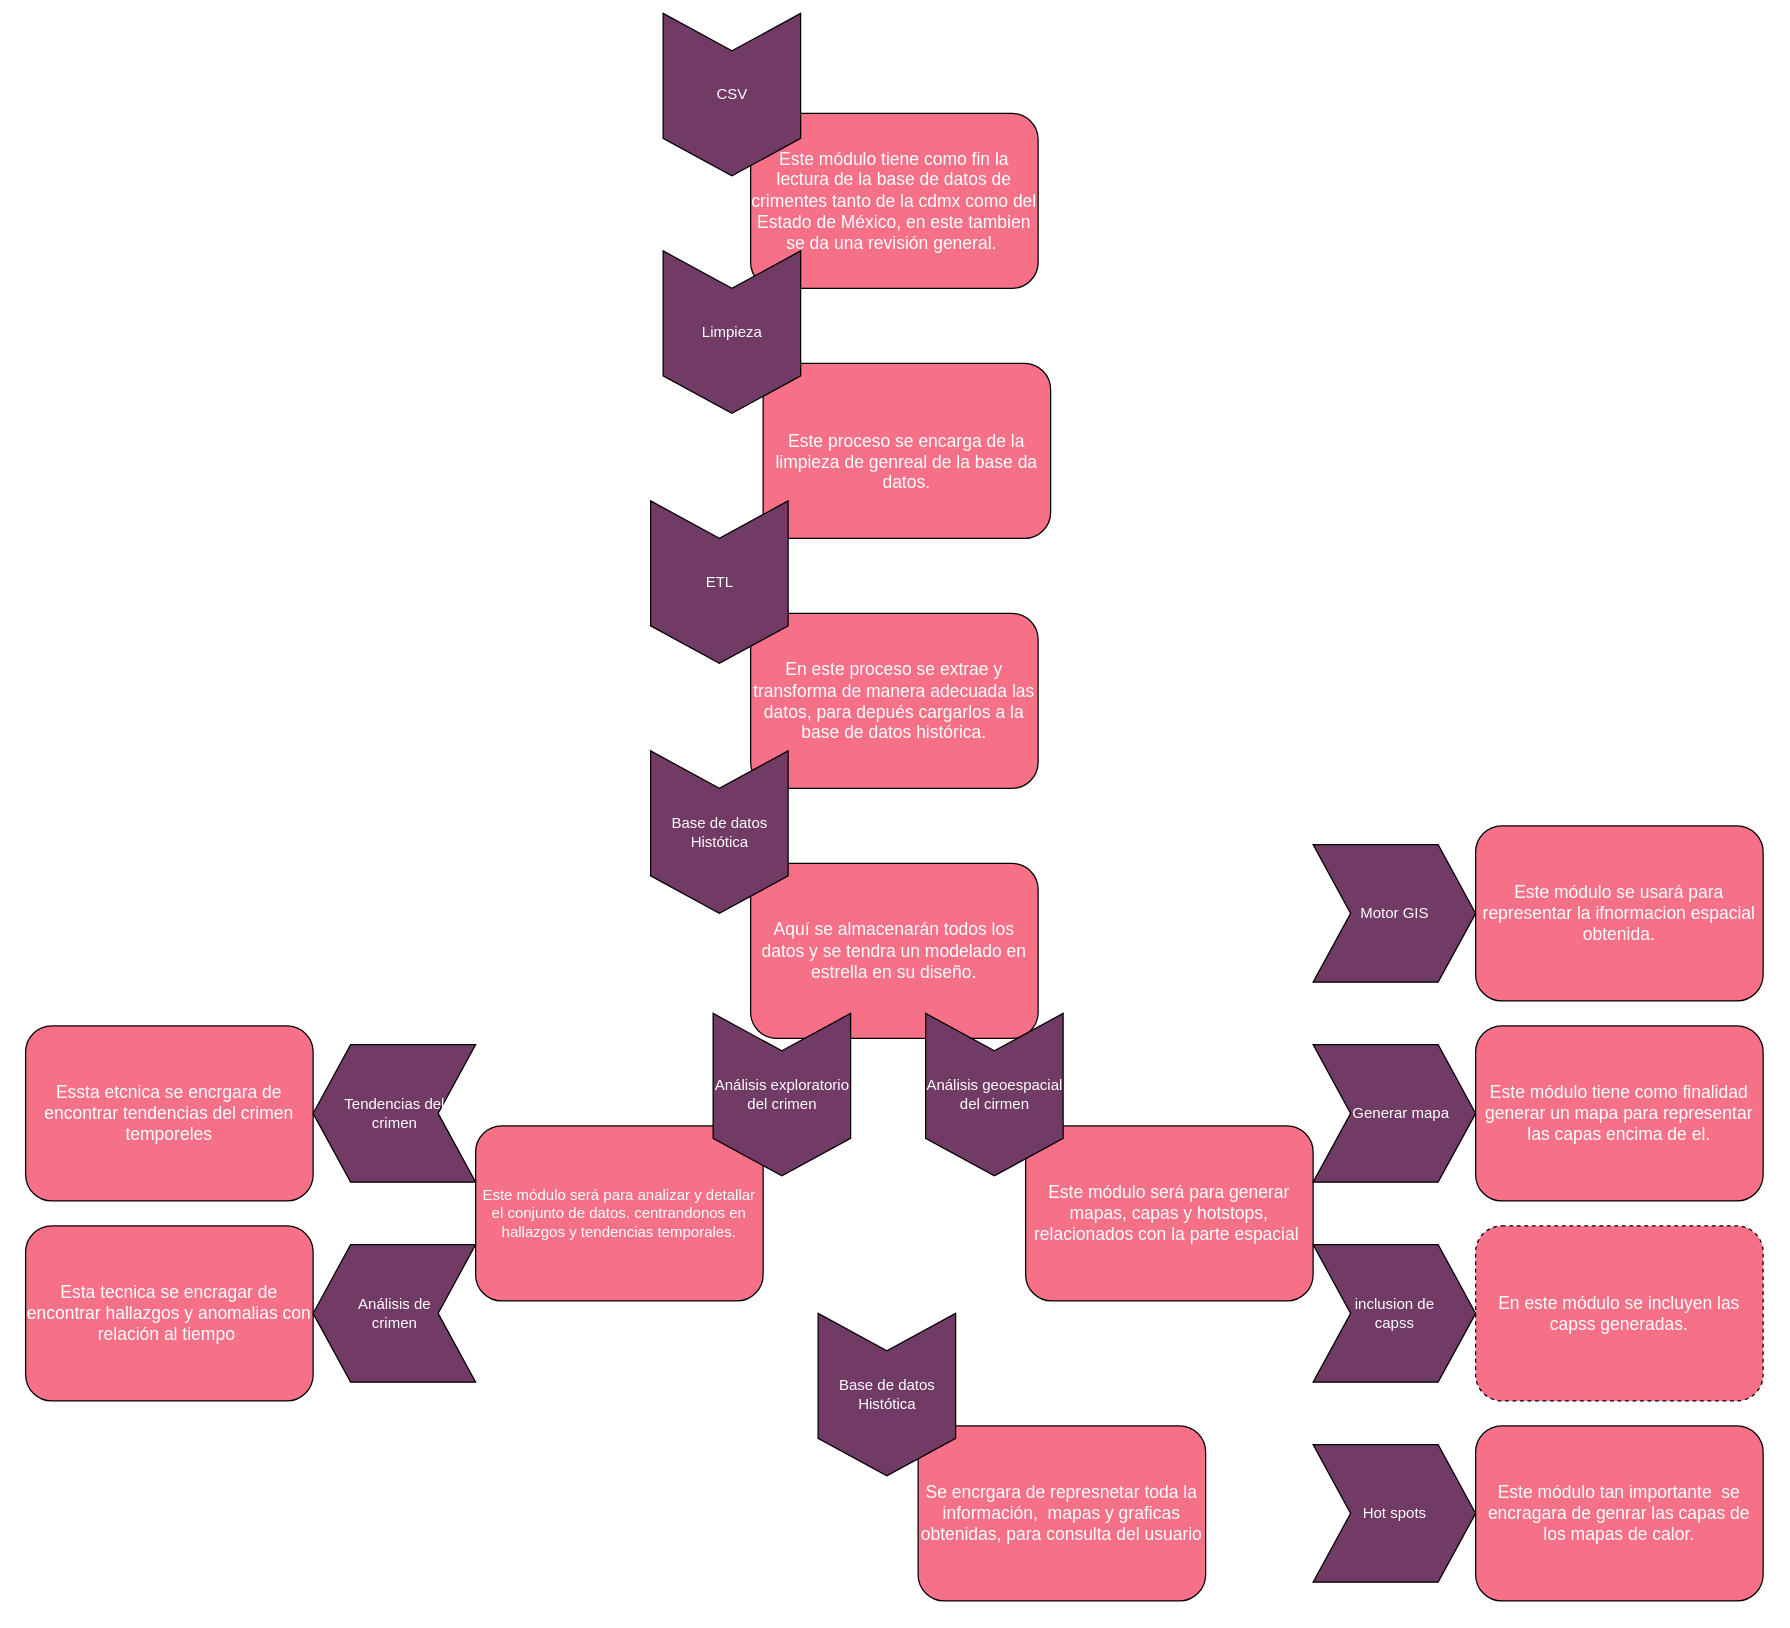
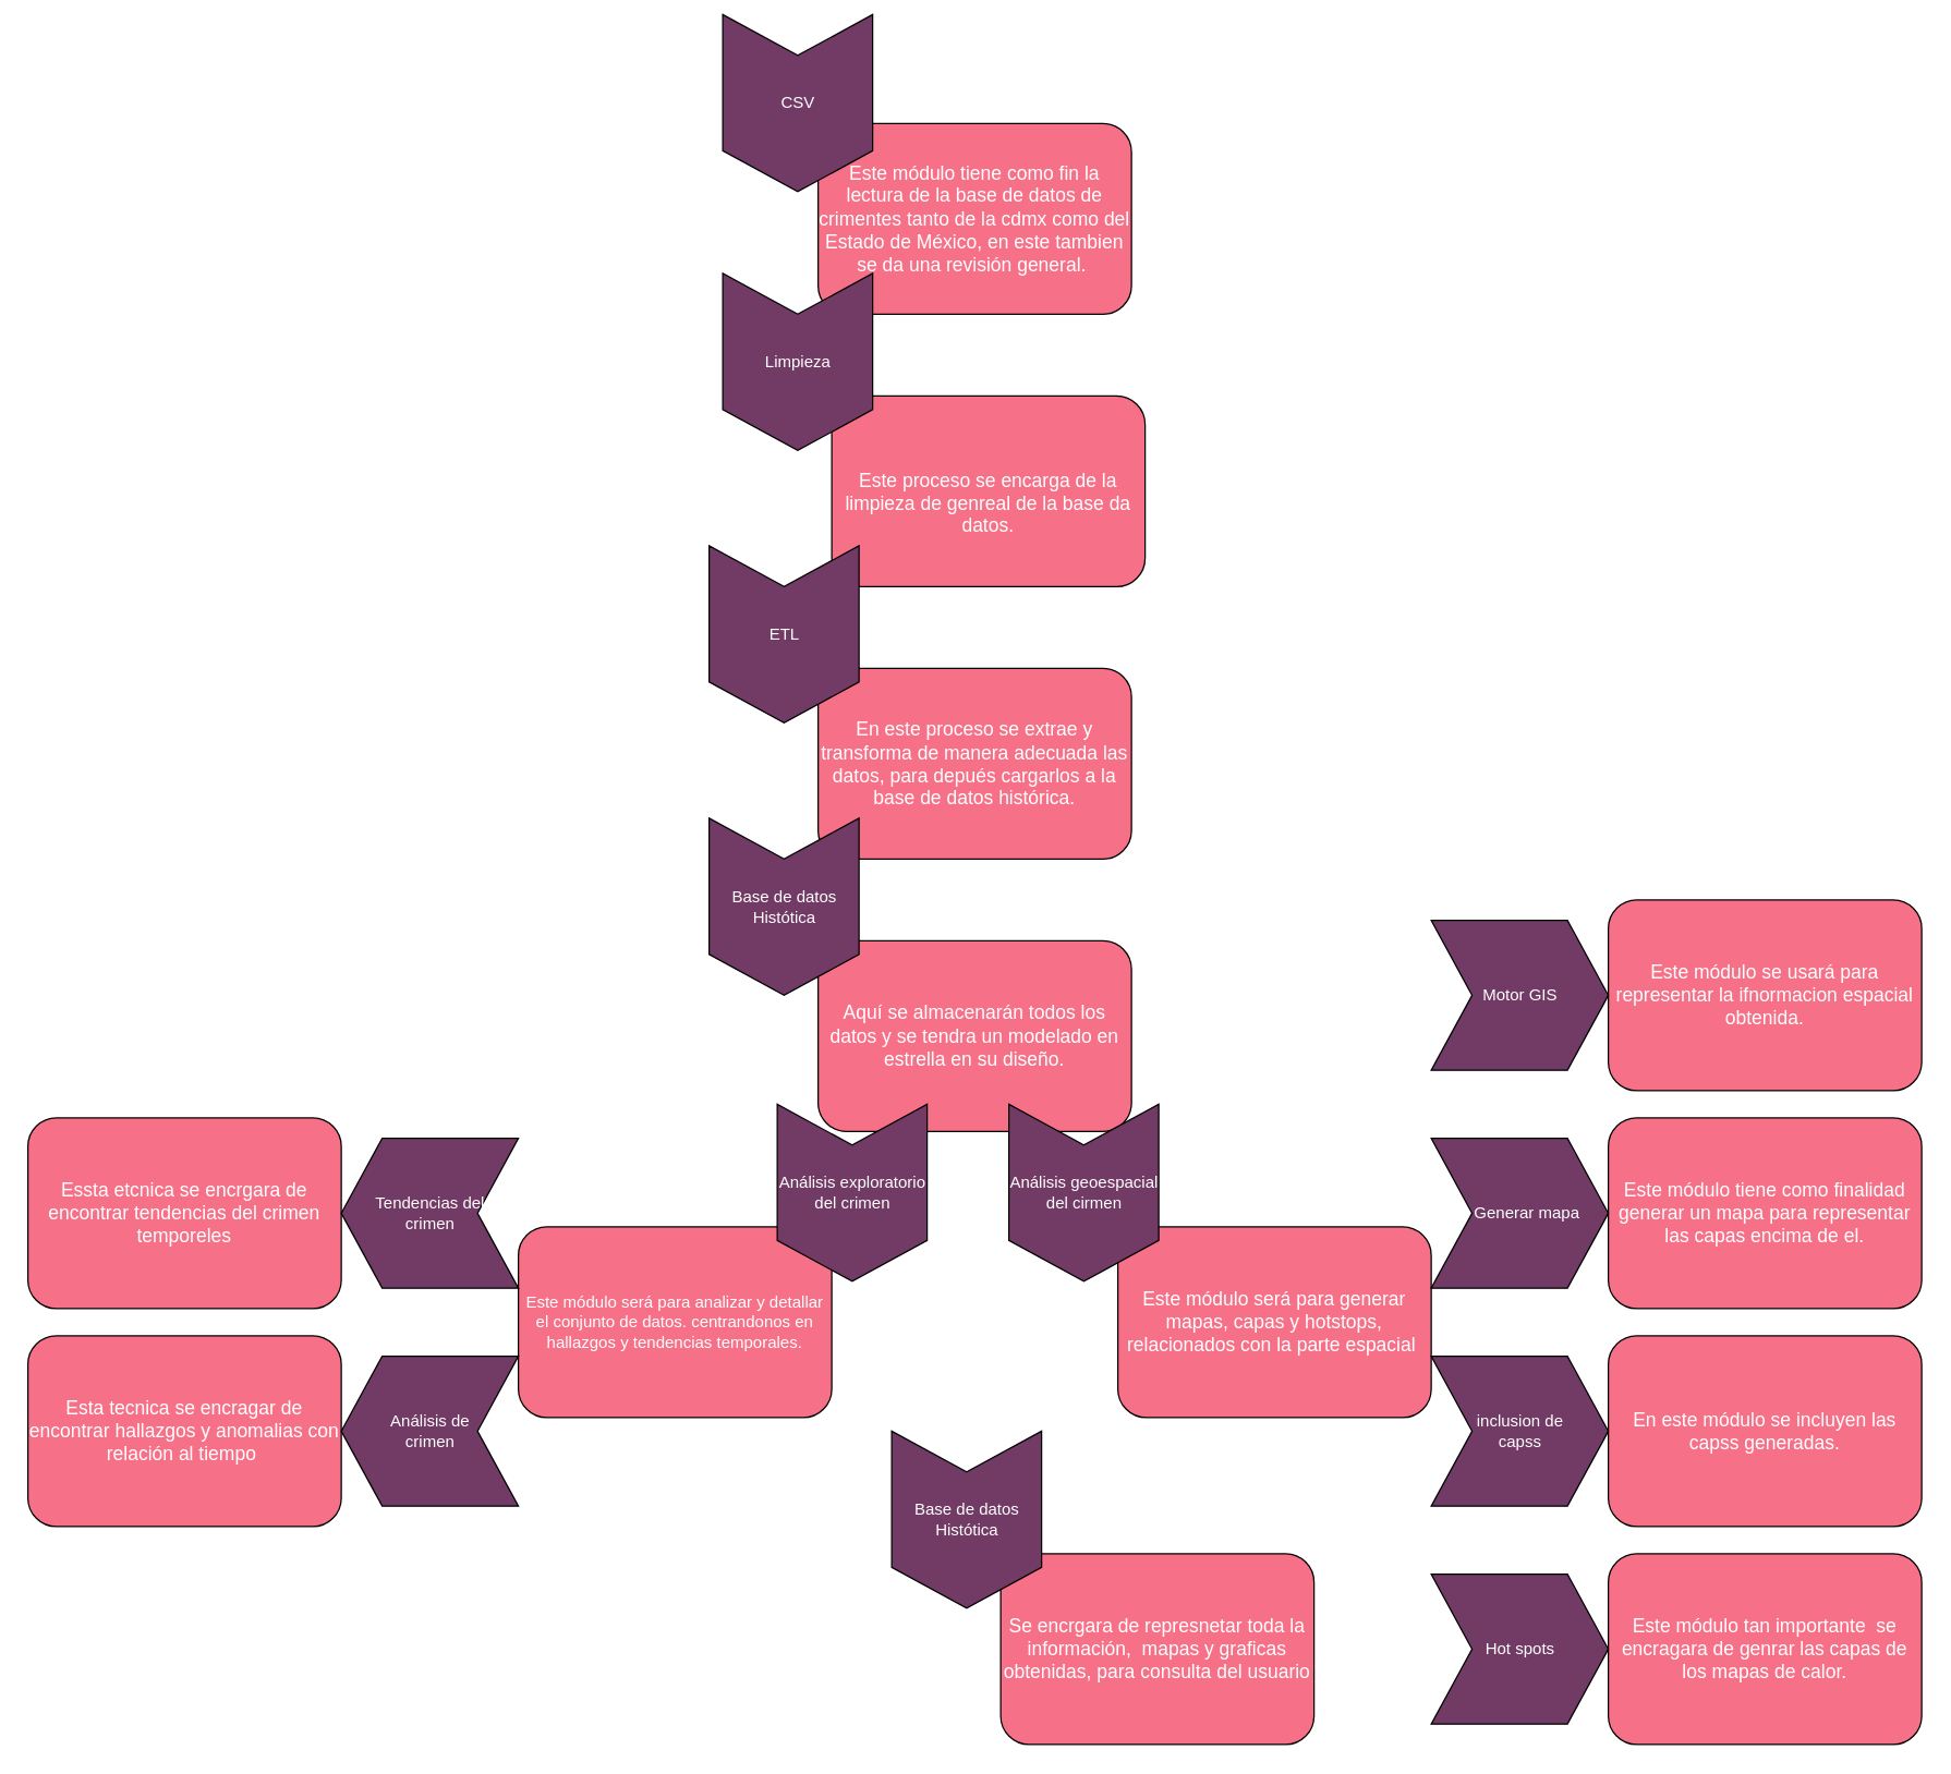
- <mxCell id="20" value="En este módulo se incluyen las capss generadas." style="rounded=1;whiteSpace=wrap;html=1;labelBackgroundColor=none;fontColor=#FFFFFF;fillColor=#F67188;fontSize=14;dashed=1;" vertex="1" parent="1"><mxGeometry x="1180" y="980" width="230" height="140" as="geometry" /></mxCell>
+ <mxCell id="20" value="En este módulo se incluyen las capss generadas." style="rounded=1;whiteSpace=wrap;html=1;labelBackgroundColor=none;fontColor=#FFFFFF;fillColor=#F67188;fontSize=14;" vertex="1" parent="1"><mxGeometry x="1180" y="980" width="230" height="140" as="geometry" /></mxCell>
